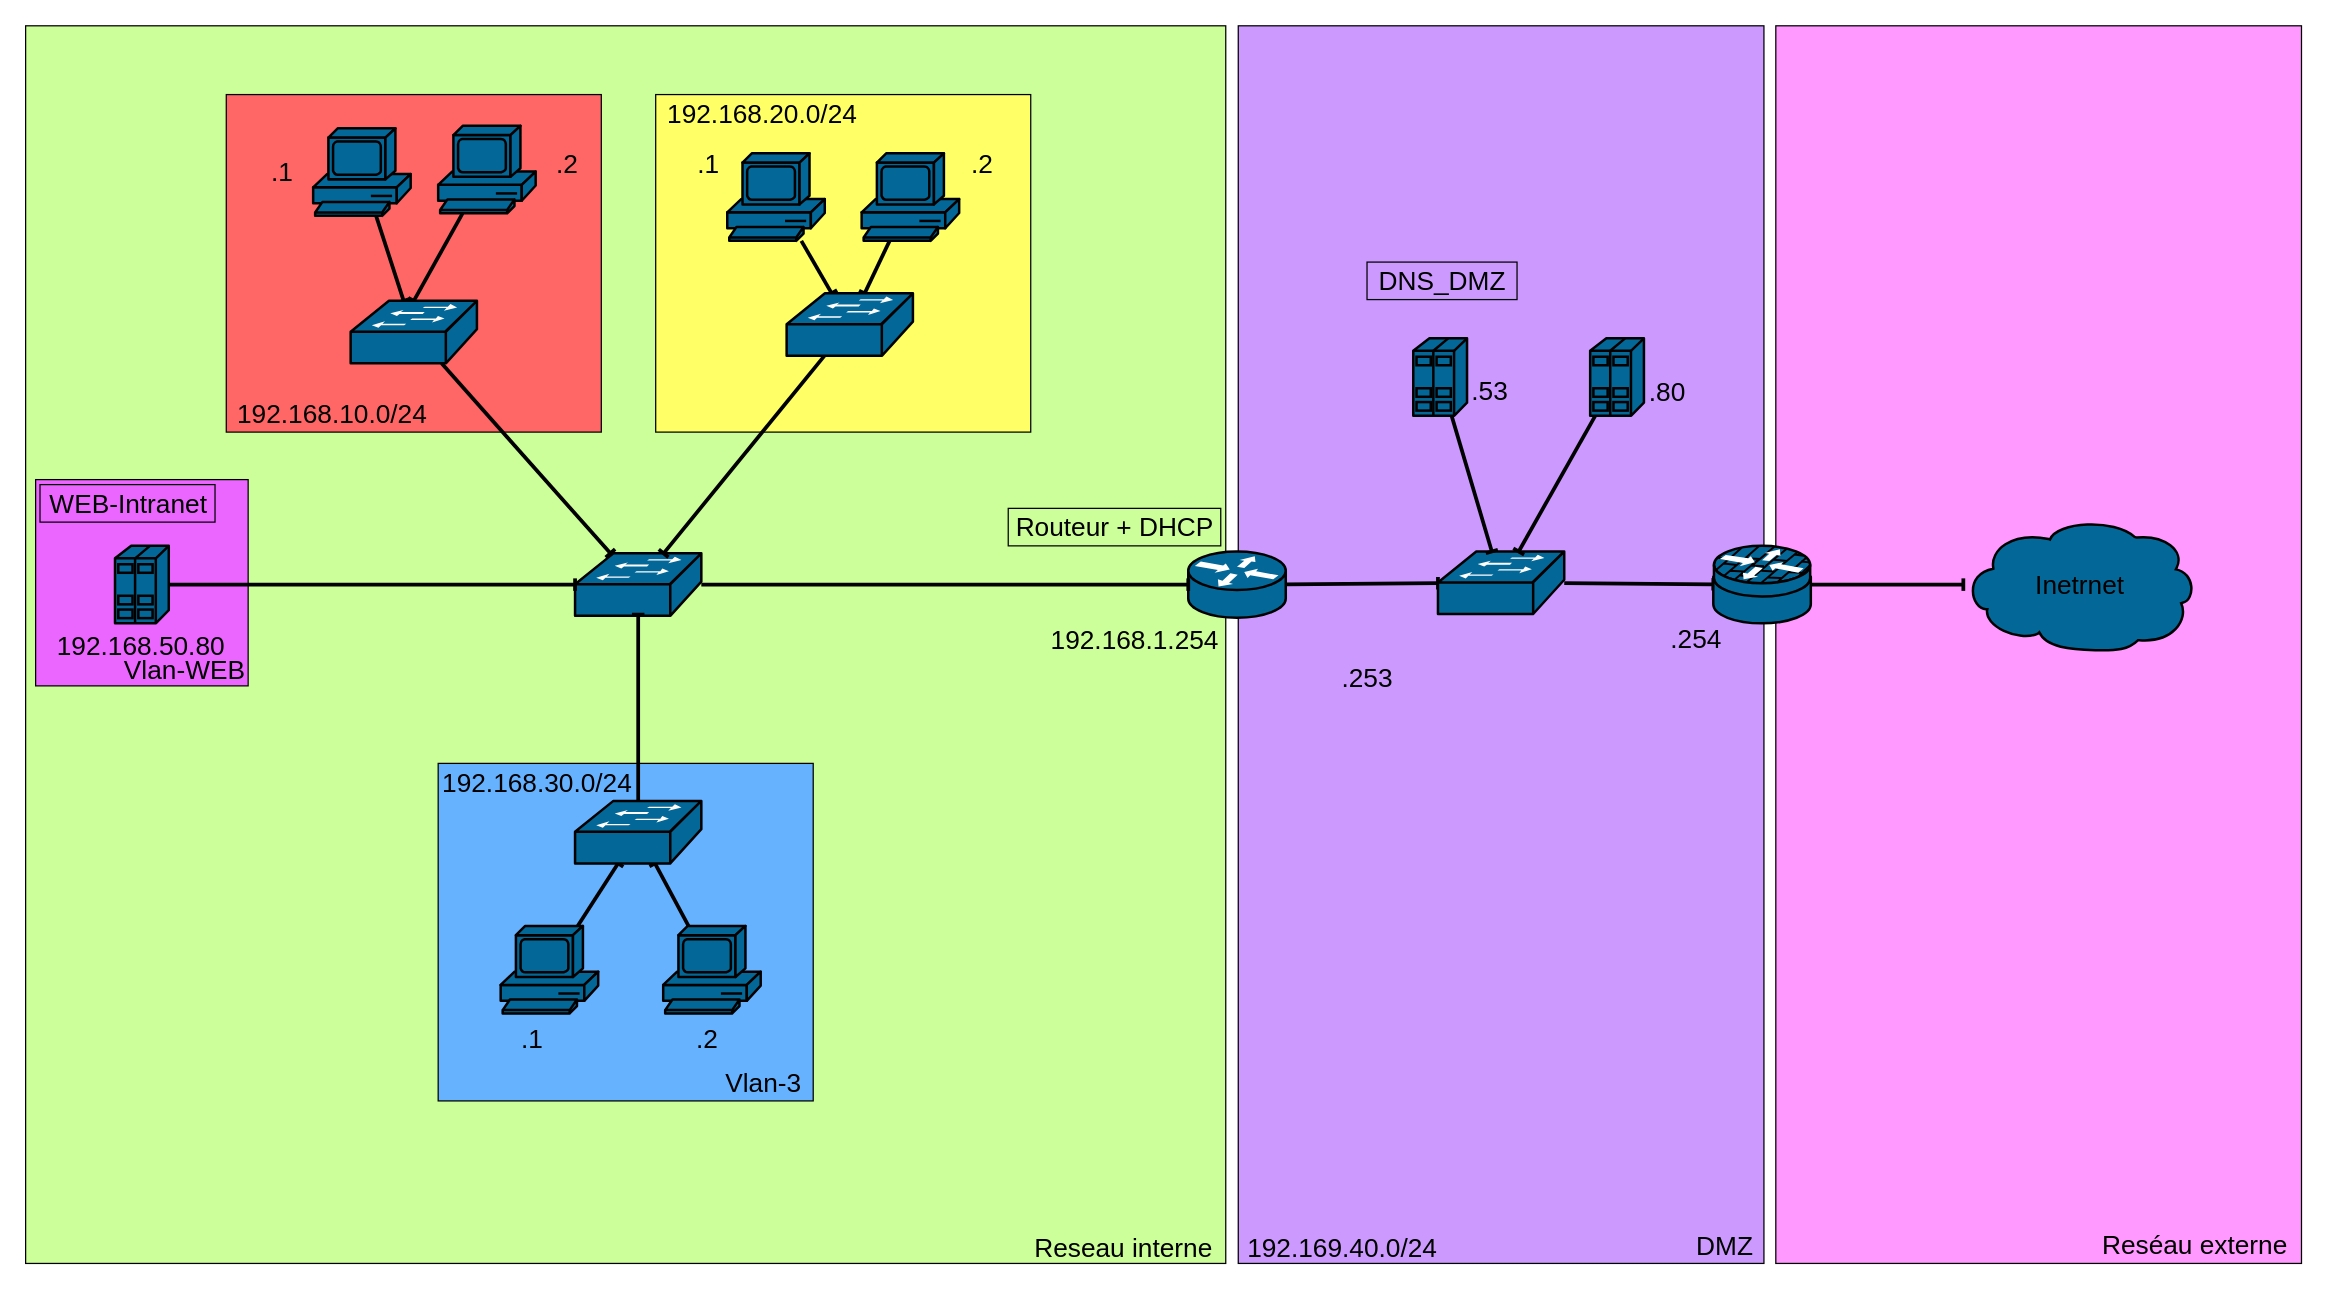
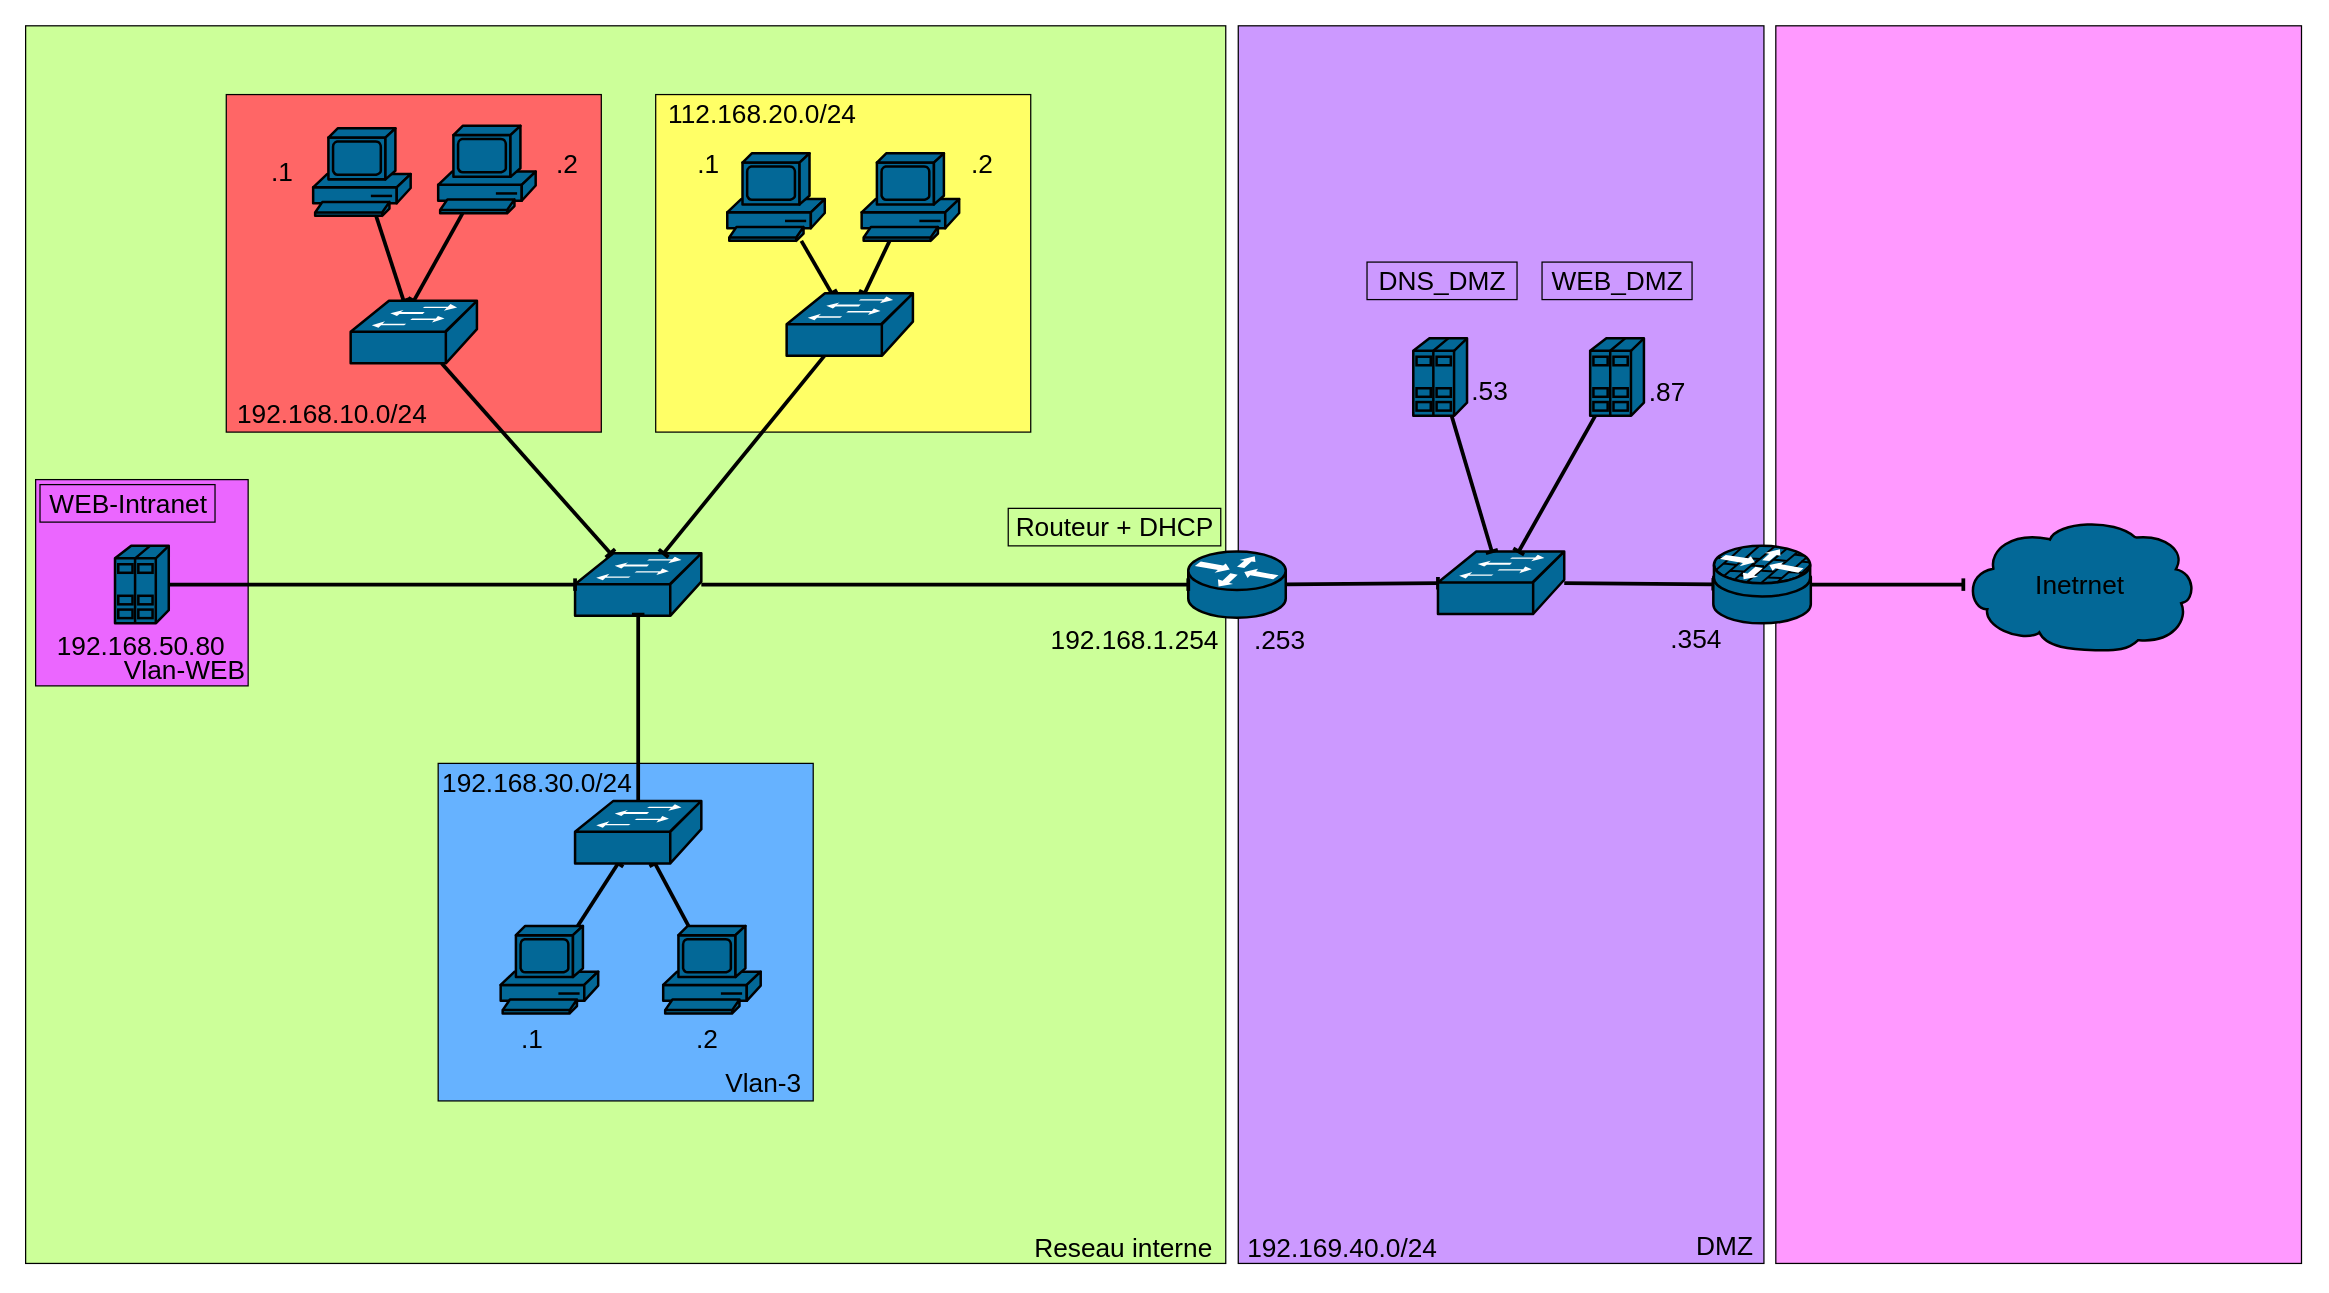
- <mxCell id="45" value="192.168.20.0/24" style="text;html=1;resizable=0;autosize=1;align=center;verticalAlign=middle;points=[];fillColor=none;strokeColor=none;rounded=0;fontColor=#000000;fontSize=21;" parent="1" vertex="1"><mxGeometry x="524" y="75" width="170" height="30" as="geometry" /></mxCell>
+ <mxCell id="45" value="112.168.20.0/24" style="text;html=1;resizable=0;autosize=1;align=center;verticalAlign=middle;points=[];fillColor=none;strokeColor=none;rounded=0;fontColor=#000000;fontSize=21;" parent="1" vertex="1"><mxGeometry x="524" y="75" width="170" height="30" as="geometry" /></mxCell>
+ <mxCell id="40" value="WEB_DMZ" style="text;html=1;resizable=0;autosize=1;align=center;verticalAlign=middle;points=[];fillColor=none;strokeColor=#000000;rounded=0;fontColor=#000000;fontSize=21;" parent="1" vertex="1"><mxGeometry x="1233" y="209" width="120" height="30" as="geometry" /></mxCell>
- <mxCell id="61" value=".80" style="text;html=1;resizable=0;autosize=1;align=center;verticalAlign=middle;points=[];fillColor=none;strokeColor=none;rounded=0;fontSize=21;fontColor=#000000;" parent="1" vertex="1"><mxGeometry x="1313" y="298" width="40" height="30" as="geometry" /></mxCell>
+ <mxCell id="61" value=".87" style="text;html=1;resizable=0;autosize=1;align=center;verticalAlign=middle;points=[];fillColor=none;strokeColor=none;rounded=0;fontSize=21;fontColor=#000000;" parent="1" vertex="1"><mxGeometry x="1313" y="298" width="40" height="30" as="geometry" /></mxCell>
- <mxCell id="58" value=".254" style="text;html=1;resizable=0;autosize=1;align=center;verticalAlign=middle;points=[];fillColor=none;strokeColor=none;rounded=0;fontSize=21;fontColor=#000000;" parent="1" vertex="1"><mxGeometry x="1325.5" y="495" width="60" height="30" as="geometry" /></mxCell>
+ <mxCell id="58" value=".354" style="text;html=1;resizable=0;autosize=1;align=center;verticalAlign=middle;points=[];fillColor=none;strokeColor=none;rounded=0;fontSize=21;fontColor=#000000;" parent="1" vertex="1"><mxGeometry x="1325.5" y="495" width="60" height="30" as="geometry" /></mxCell>
- <mxCell id="57" value=".253" style="text;html=1;resizable=0;autosize=1;align=center;verticalAlign=middle;points=[];fillColor=none;strokeColor=none;rounded=0;fontSize=21;fontColor=#000000;" parent="1" vertex="1"><mxGeometry x="1063" y="526" width="60" height="30" as="geometry" /></mxCell>
+ <mxCell id="57" value=".253" style="text;html=1;resizable=0;autosize=1;align=center;verticalAlign=middle;points=[];fillColor=none;strokeColor=none;rounded=0;fontSize=21;fontColor=#000000;" parent="1" vertex="1"><mxGeometry x="993" y="496" width="60" height="30" as="geometry" /></mxCell>
- <mxCell id="56" value="Reséau externe" style="text;html=1;resizable=0;autosize=1;align=center;verticalAlign=middle;points=[];fillColor=none;strokeColor=none;rounded=0;fontColor=#000000;fontSize=21;" parent="1" vertex="1"><mxGeometry x="1674.5" y="980" width="160" height="30" as="geometry" /></mxCell>
